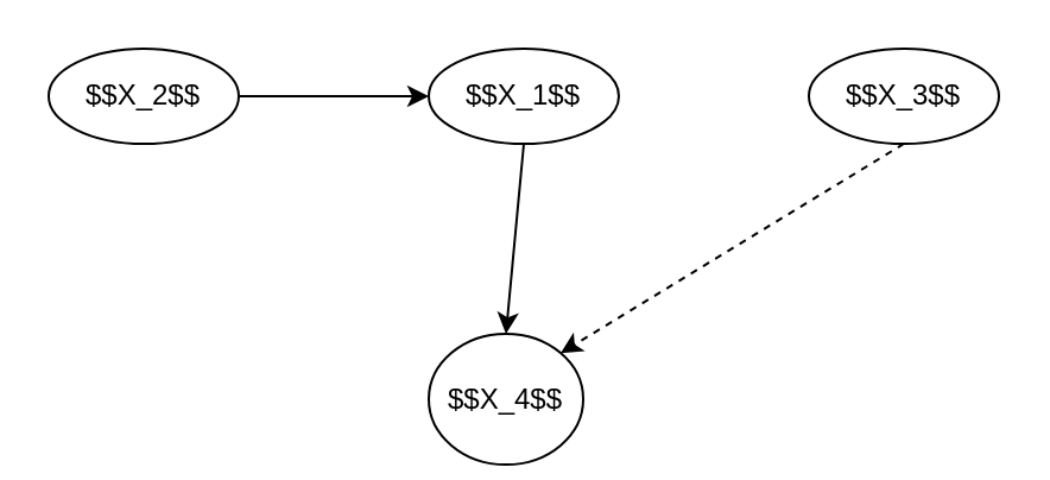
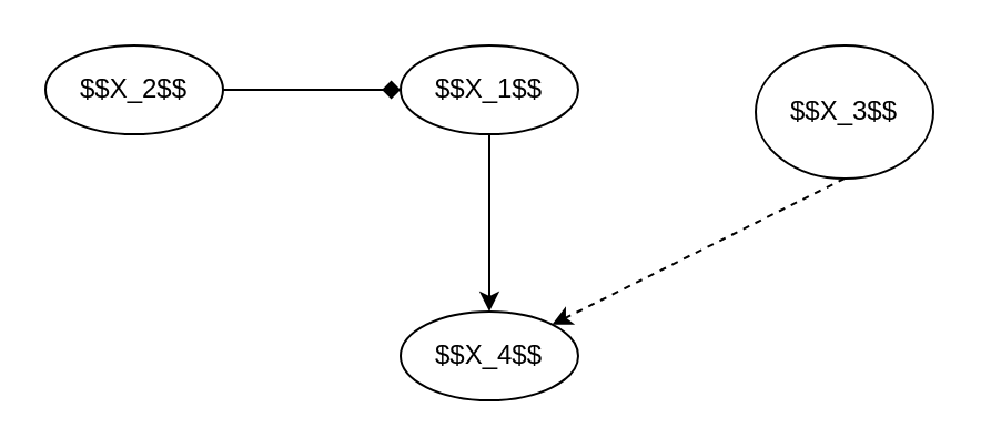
- <mxCell id="8" value="" style="endArrow=classic;html=1;exitX=1;exitY=0.5;exitDx=0;exitDy=0;entryX=0;entryY=0.5;entryDx=0;entryDy=0;" edge="1" parent="1" source="3" target="2"><mxGeometry width="50" height="50" relative="1" as="geometry"><mxPoint x="430" y="240" as="sourcePoint" /><mxPoint x="480" y="190" as="targetPoint" /></mxGeometry></mxCell>
+ <mxCell id="8" value="" style="endArrow=diamond;html=1;exitX=1;exitY=0.5;exitDx=0;exitDy=0;entryX=0;entryY=0.5;entryDx=0;entryDy=0;" edge="1" parent="1" source="3" target="2"><mxGeometry width="50" height="50" relative="1" as="geometry"><mxPoint x="430" y="240" as="sourcePoint" /><mxPoint x="480" y="190" as="targetPoint" /></mxGeometry></mxCell>
- <mxCell id="4" value="$$X_3$$" style="ellipse;whiteSpace=wrap;html=1;" vertex="1" parent="1"><mxGeometry x="340" y="20" width="80" height="40" as="geometry" /></mxCell>
+ <mxCell id="4" value="$$X_3$$" style="ellipse;whiteSpace=wrap;html=1;" vertex="1" parent="1"><mxGeometry x="340" y="20" width="80" height="60" as="geometry" /></mxCell>
- <mxCell id="5" value="$$X_4$$" style="ellipse;whiteSpace=wrap;html=1;" vertex="1" parent="1"><mxGeometry x="180" y="140" width="65" height="55" as="geometry" /></mxCell>
+ <mxCell id="5" value="$$X_4$$" style="ellipse;whiteSpace=wrap;html=1;" vertex="1" parent="1"><mxGeometry x="180" y="140" width="80" height="40" as="geometry" /></mxCell>
